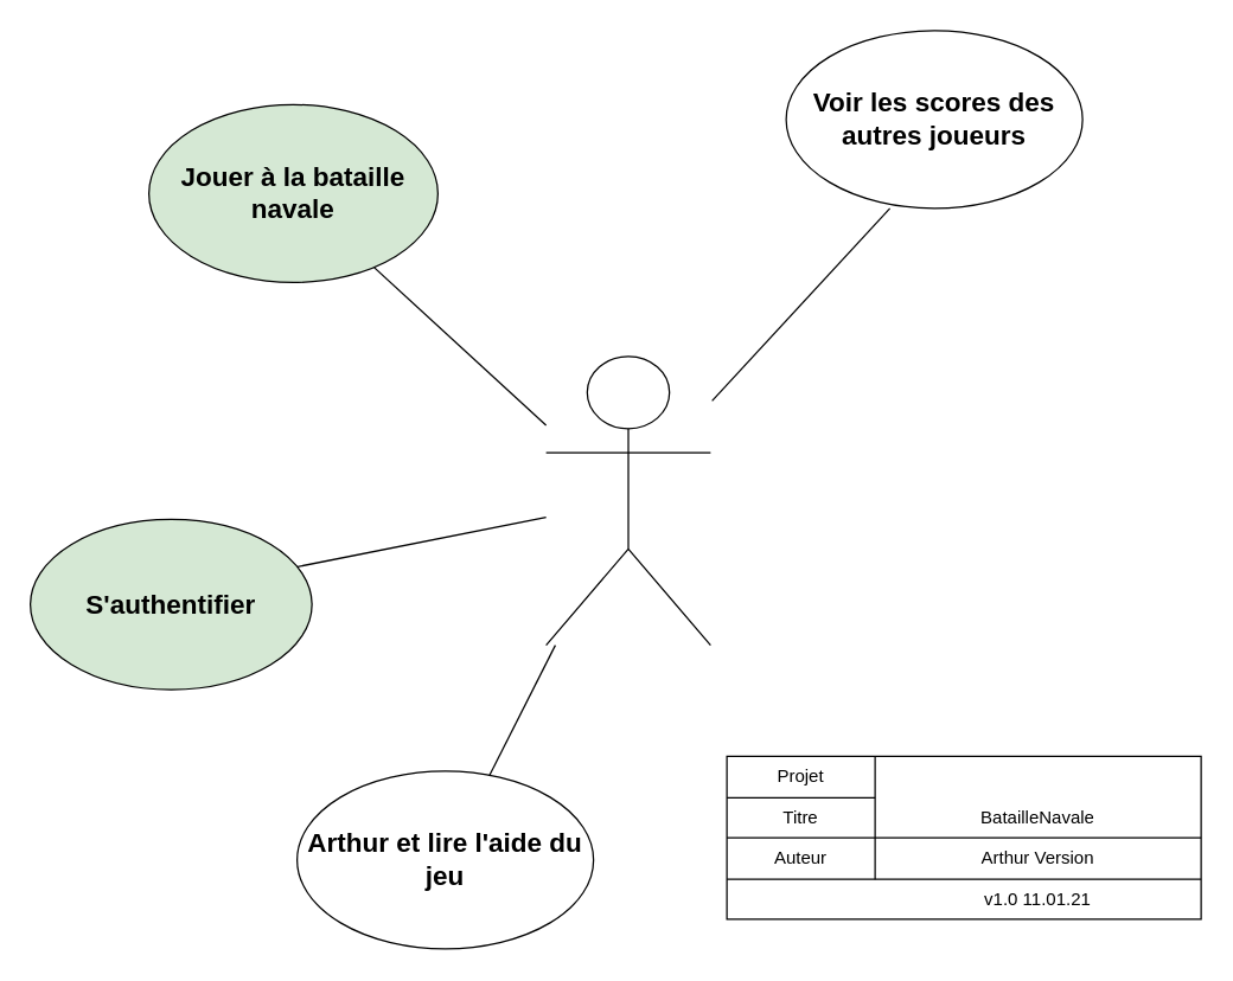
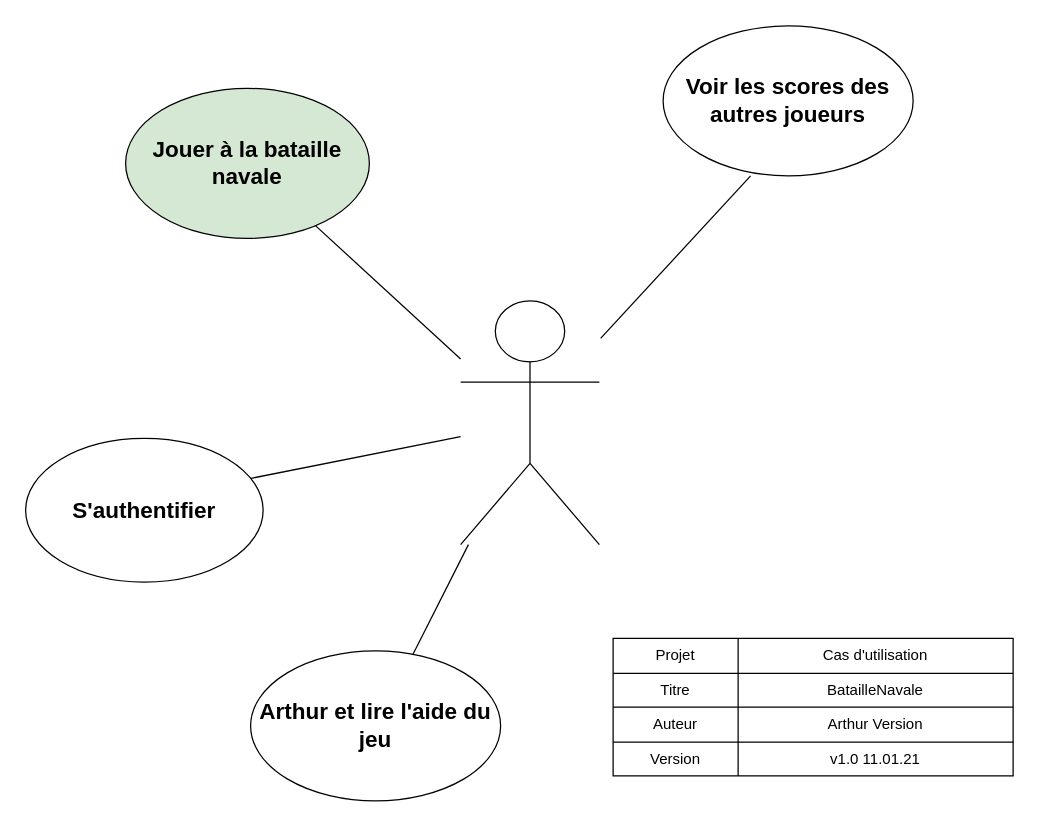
- <mxCell id="4" value="&lt;b&gt;&lt;font style=&quot;font-size: 18px&quot;&gt;S'authentifier&lt;/font&gt;&lt;/b&gt;" style="ellipse;whiteSpace=wrap;html=1;fillColor=#d5e8d4;" parent="1" vertex="1"><mxGeometry x="20" y="350" width="190" height="115" as="geometry" /></mxCell>
+ <mxCell id="4" value="&lt;b&gt;&lt;font style=&quot;font-size: 18px&quot;&gt;S'authentifier&lt;/font&gt;&lt;/b&gt;" style="ellipse;whiteSpace=wrap;html=1;" parent="1" vertex="1"><mxGeometry x="20" y="350" width="190" height="115" as="geometry" /></mxCell>
+ <mxCell id="14" value="Cas d'utilisation" style="shape=partialRectangle;html=1;whiteSpace=wrap;connectable=0;overflow=hidden;fillColor=none;top=0;left=0;bottom=0;right=0;" parent="12" vertex="1"><mxGeometry x="100" width="220" height="28" as="geometry" /></mxCell>
+ <mxCell id="22" value="Version" style="shape=partialRectangle;html=1;whiteSpace=wrap;connectable=0;overflow=hidden;fillColor=none;top=0;left=0;bottom=0;right=0;" parent="21" vertex="1"><mxGeometry width="100" height="27" as="geometry" /></mxCell>
